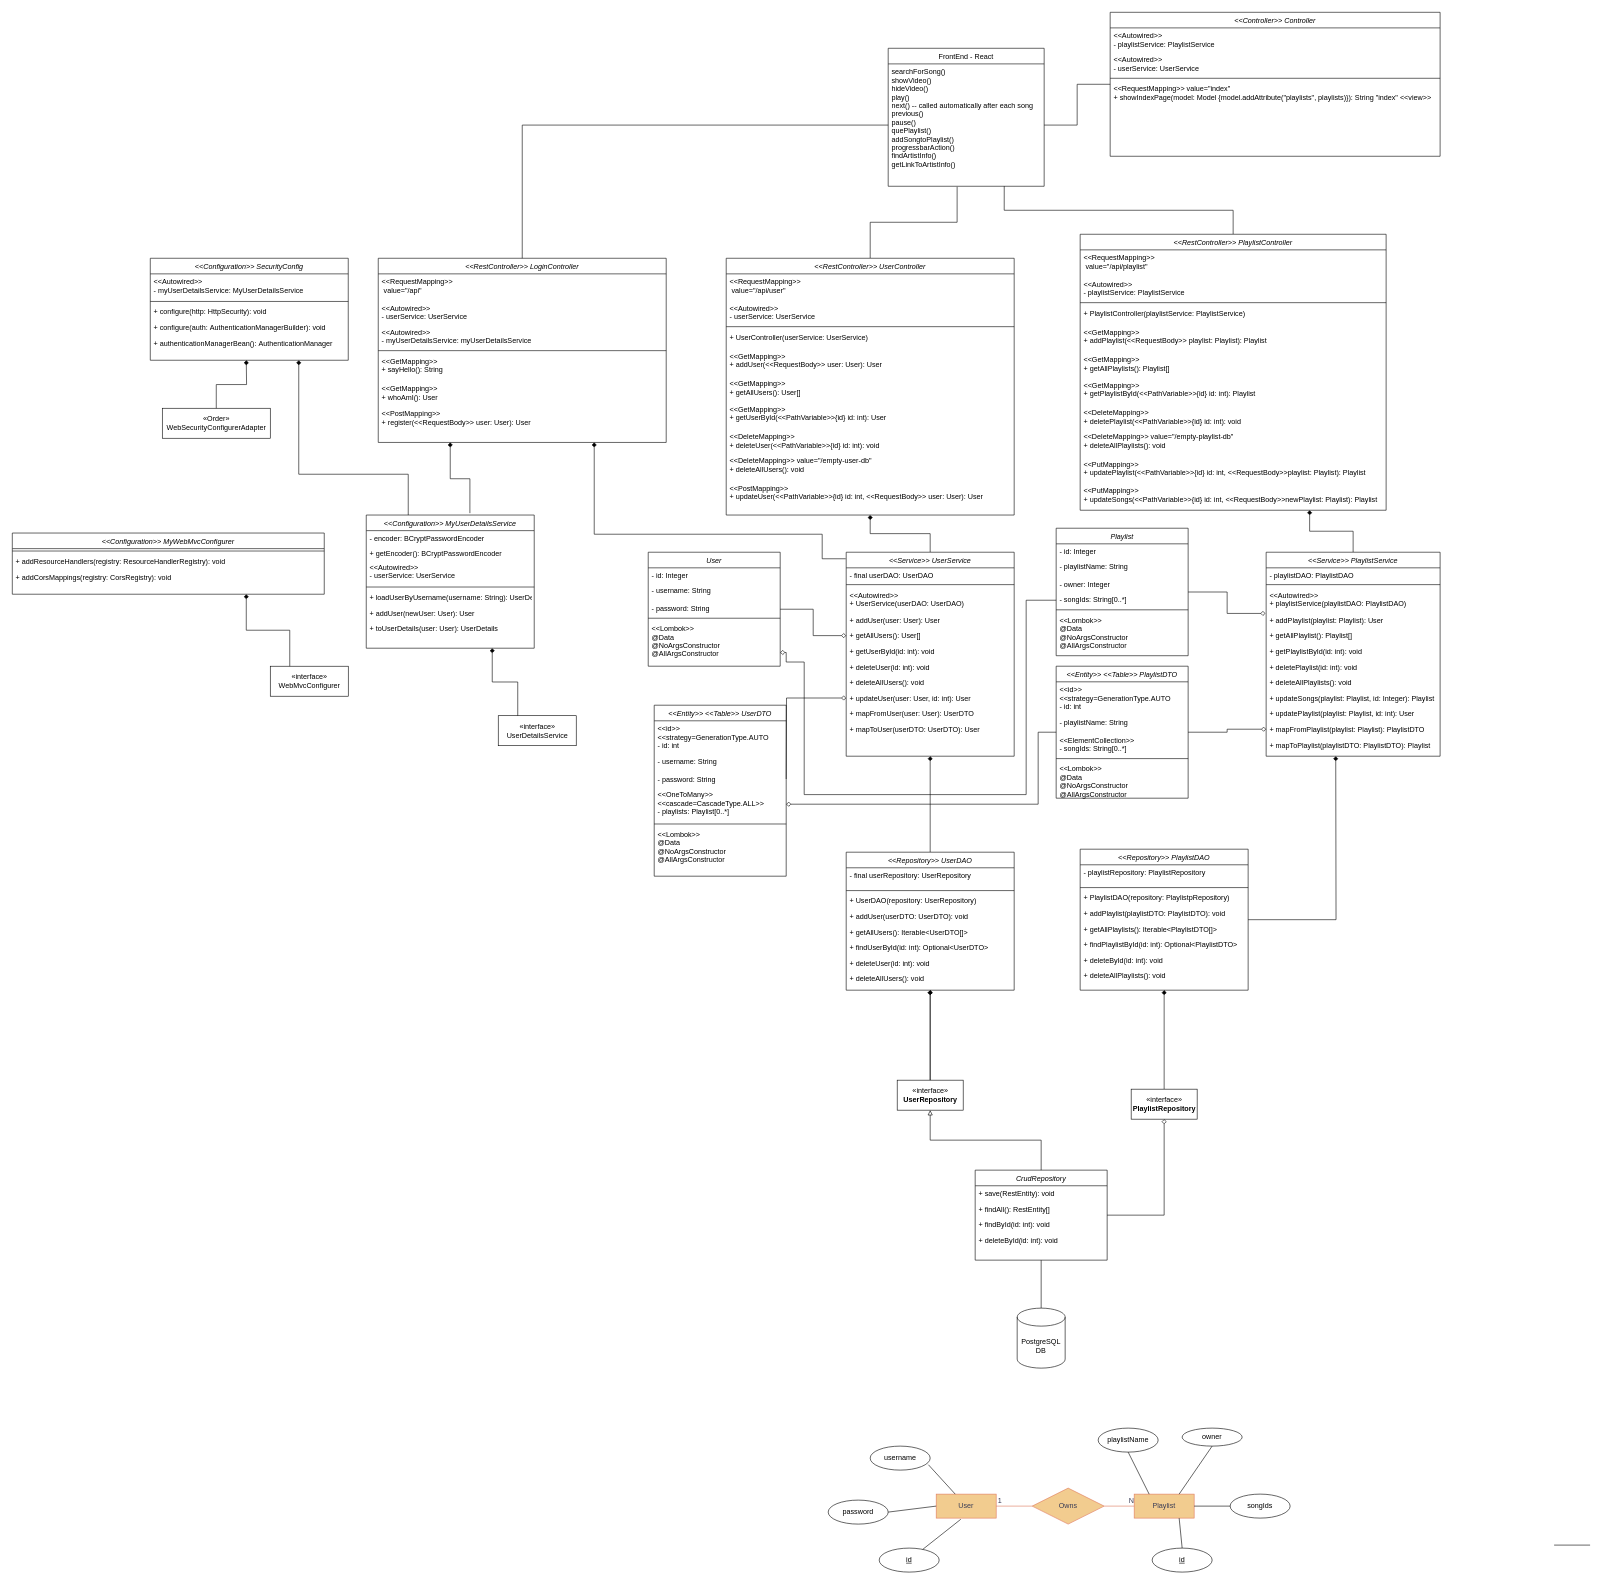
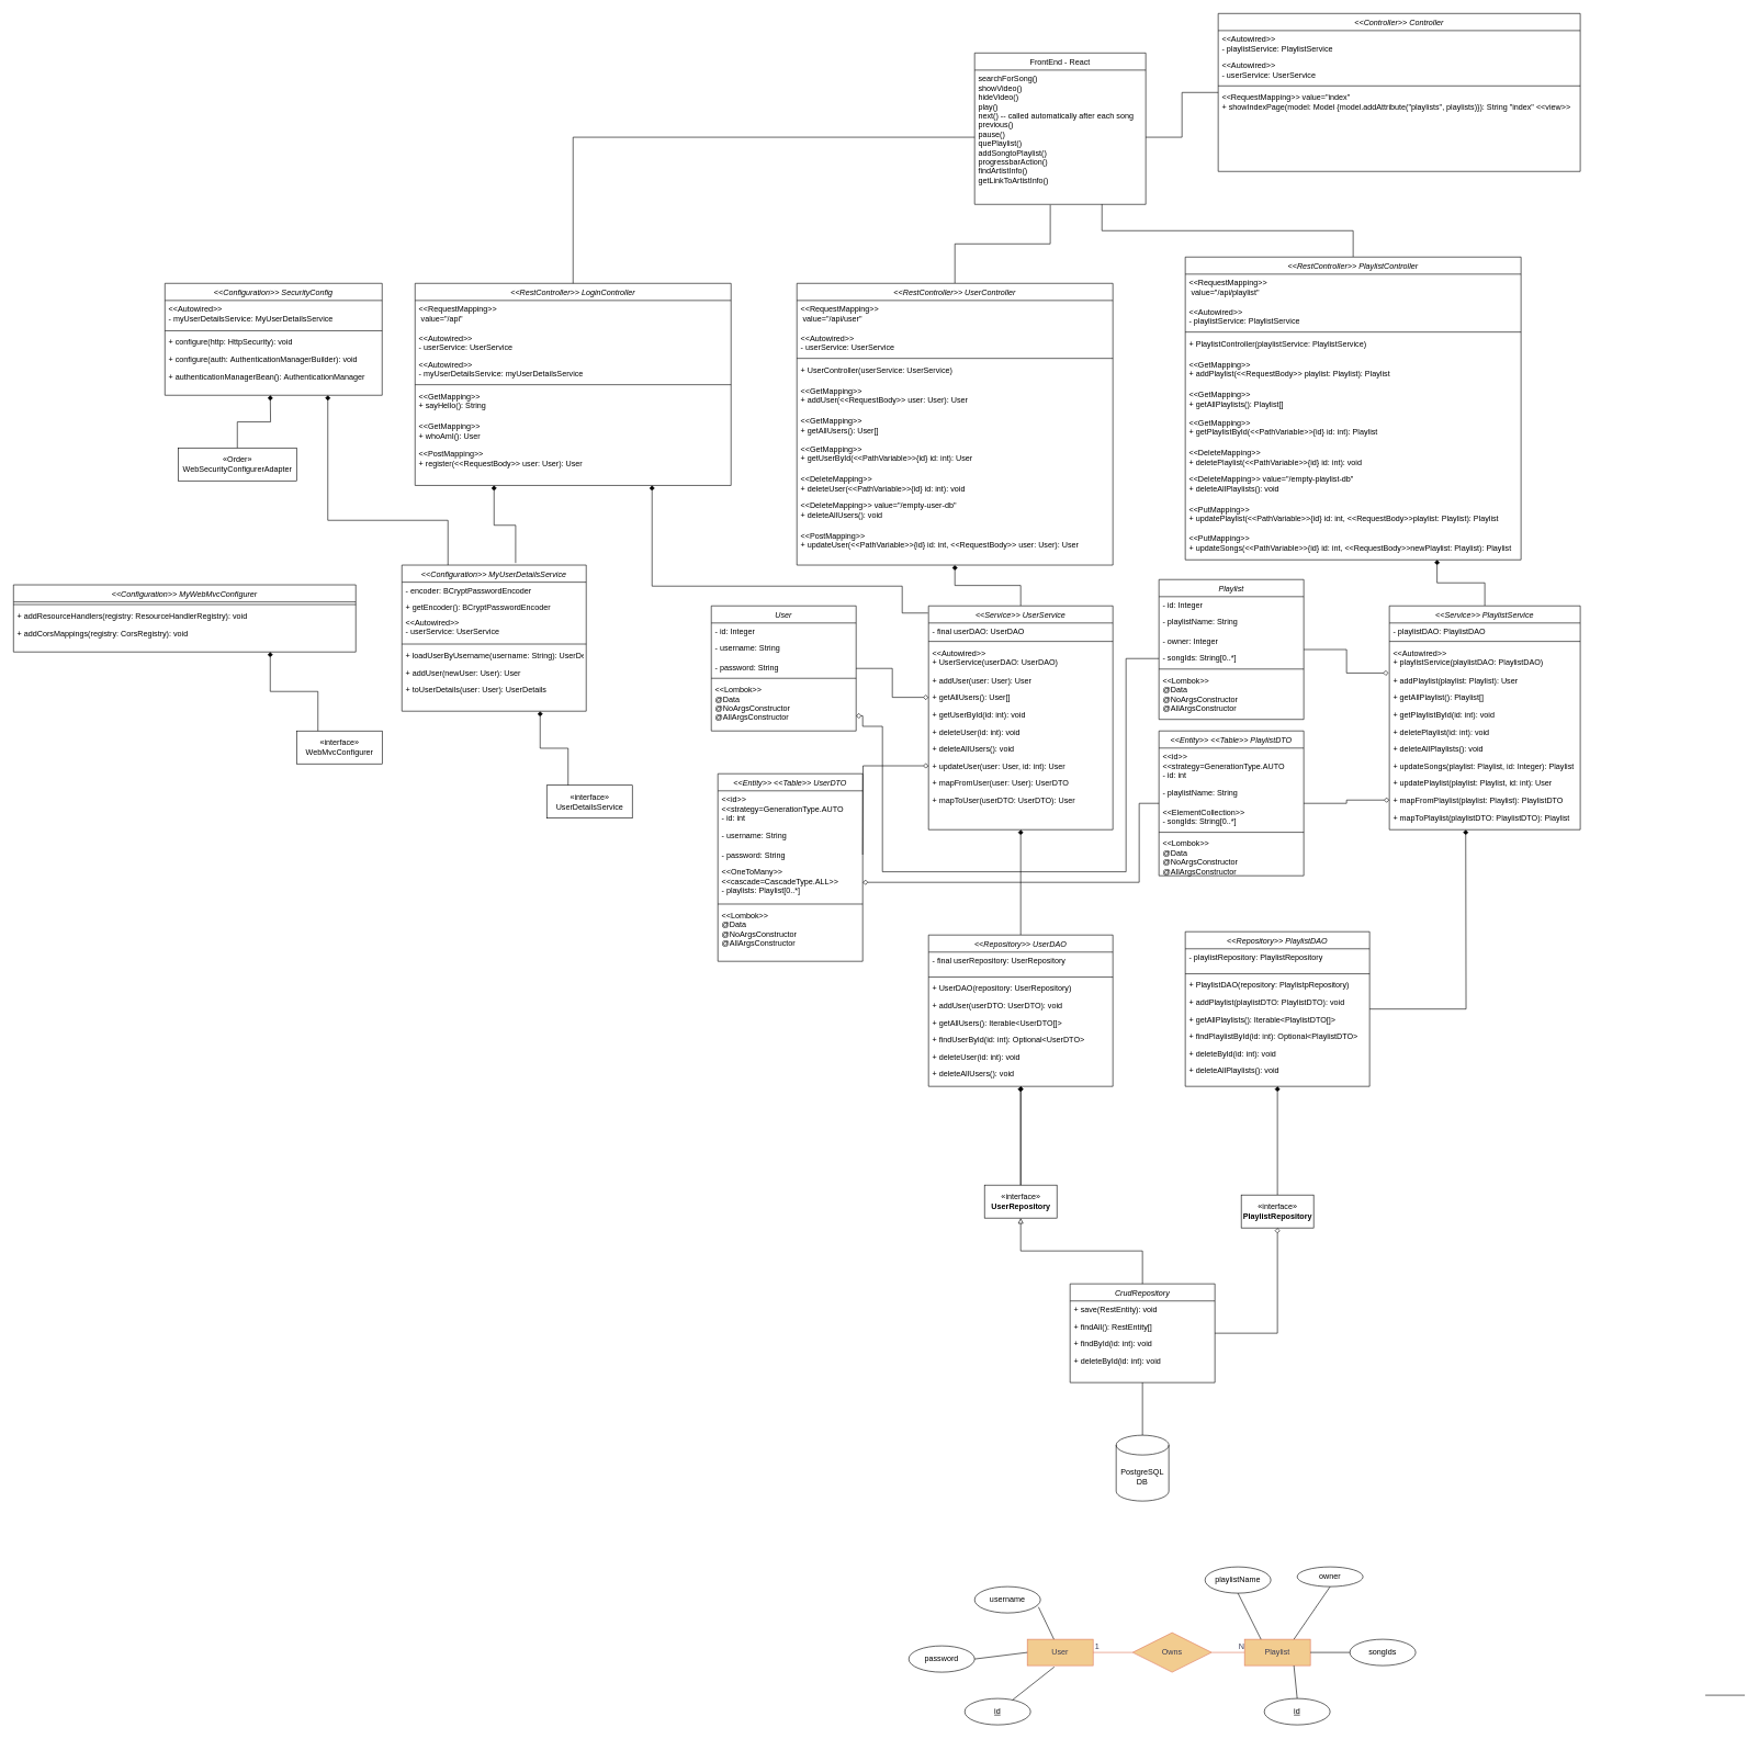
- <mxCell id="172" value="username" style="ellipse;whiteSpace=wrap;html=1;align=center;" vertex="1" parent="1"><mxGeometry x="1450" y="2410" width="100" height="40" as="geometry" /></mxCell>
+ <mxCell id="172" value="username" style="ellipse;whiteSpace=wrap;html=1;align=center;" vertex="1" parent="1"><mxGeometry x="1480" y="2410" width="100" height="40" as="geometry" /></mxCell>
